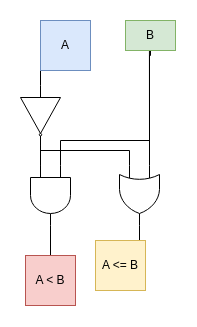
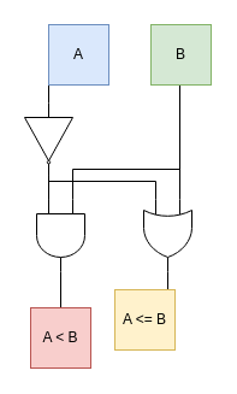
- <mxCell id="12" value="B" style="rounded=0;whiteSpace=wrap;html=1;fillColor=#d5e8d4;strokeColor=#82b366;" parent="1" vertex="1"><mxGeometry x="125" y="20" width="50" height="30" as="geometry" /></mxCell>
+ <mxCell id="12" value="B" style="rounded=0;whiteSpace=wrap;html=1;fillColor=#d5e8d4;strokeColor=#82b366;" parent="1" vertex="1"><mxGeometry x="125" y="20" width="50" height="50" as="geometry" /></mxCell>
